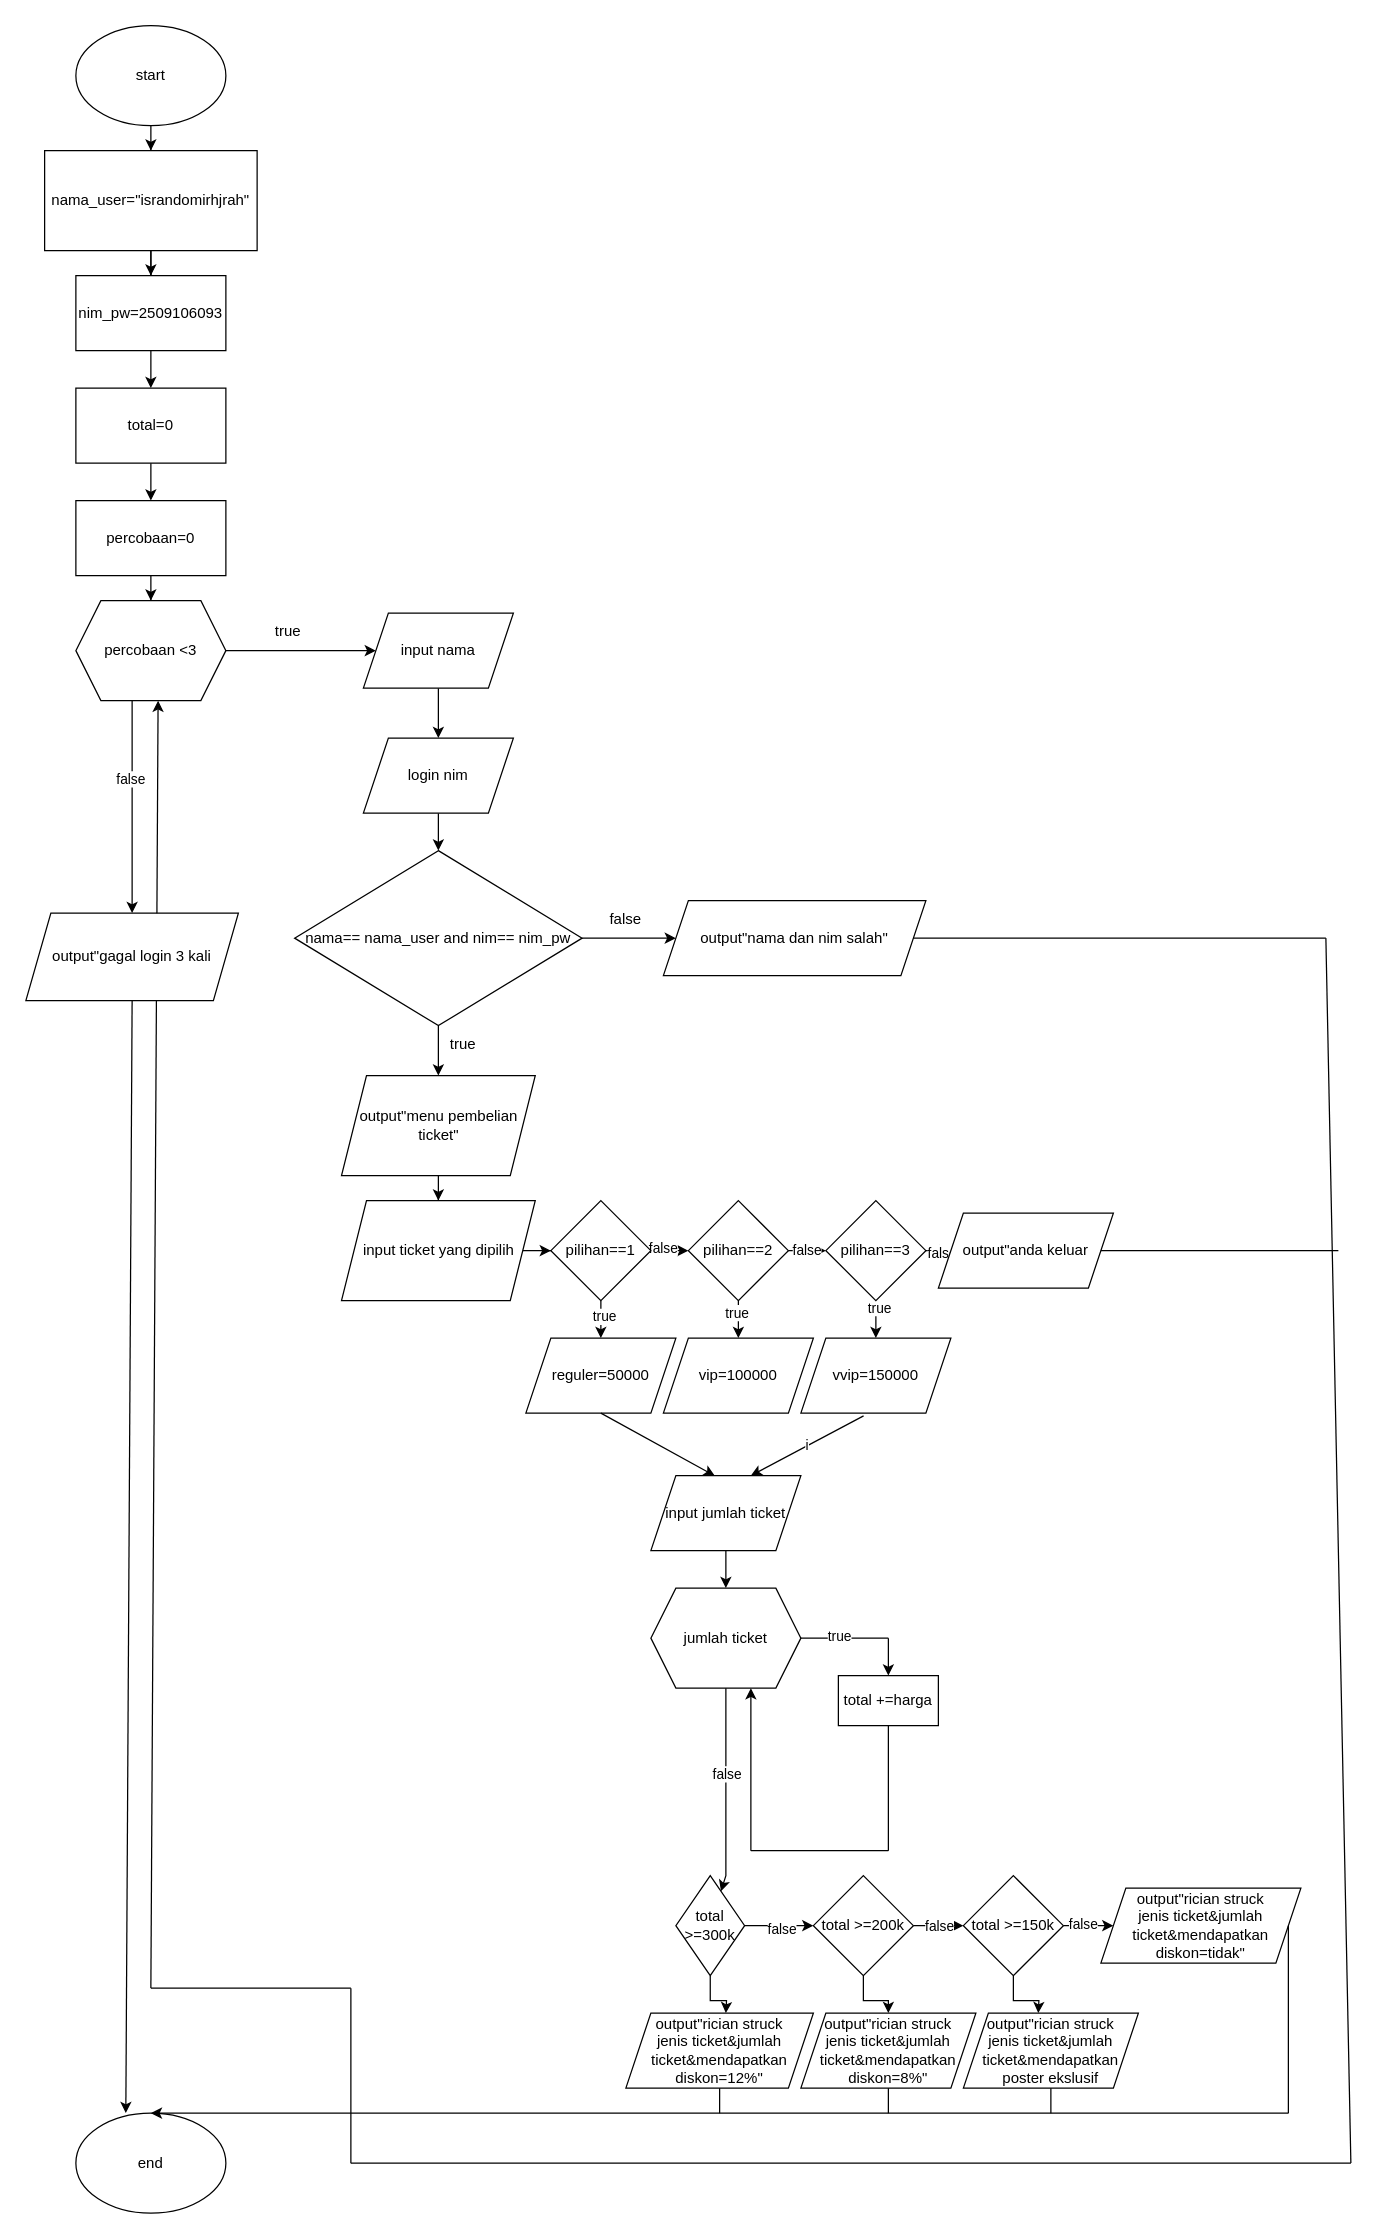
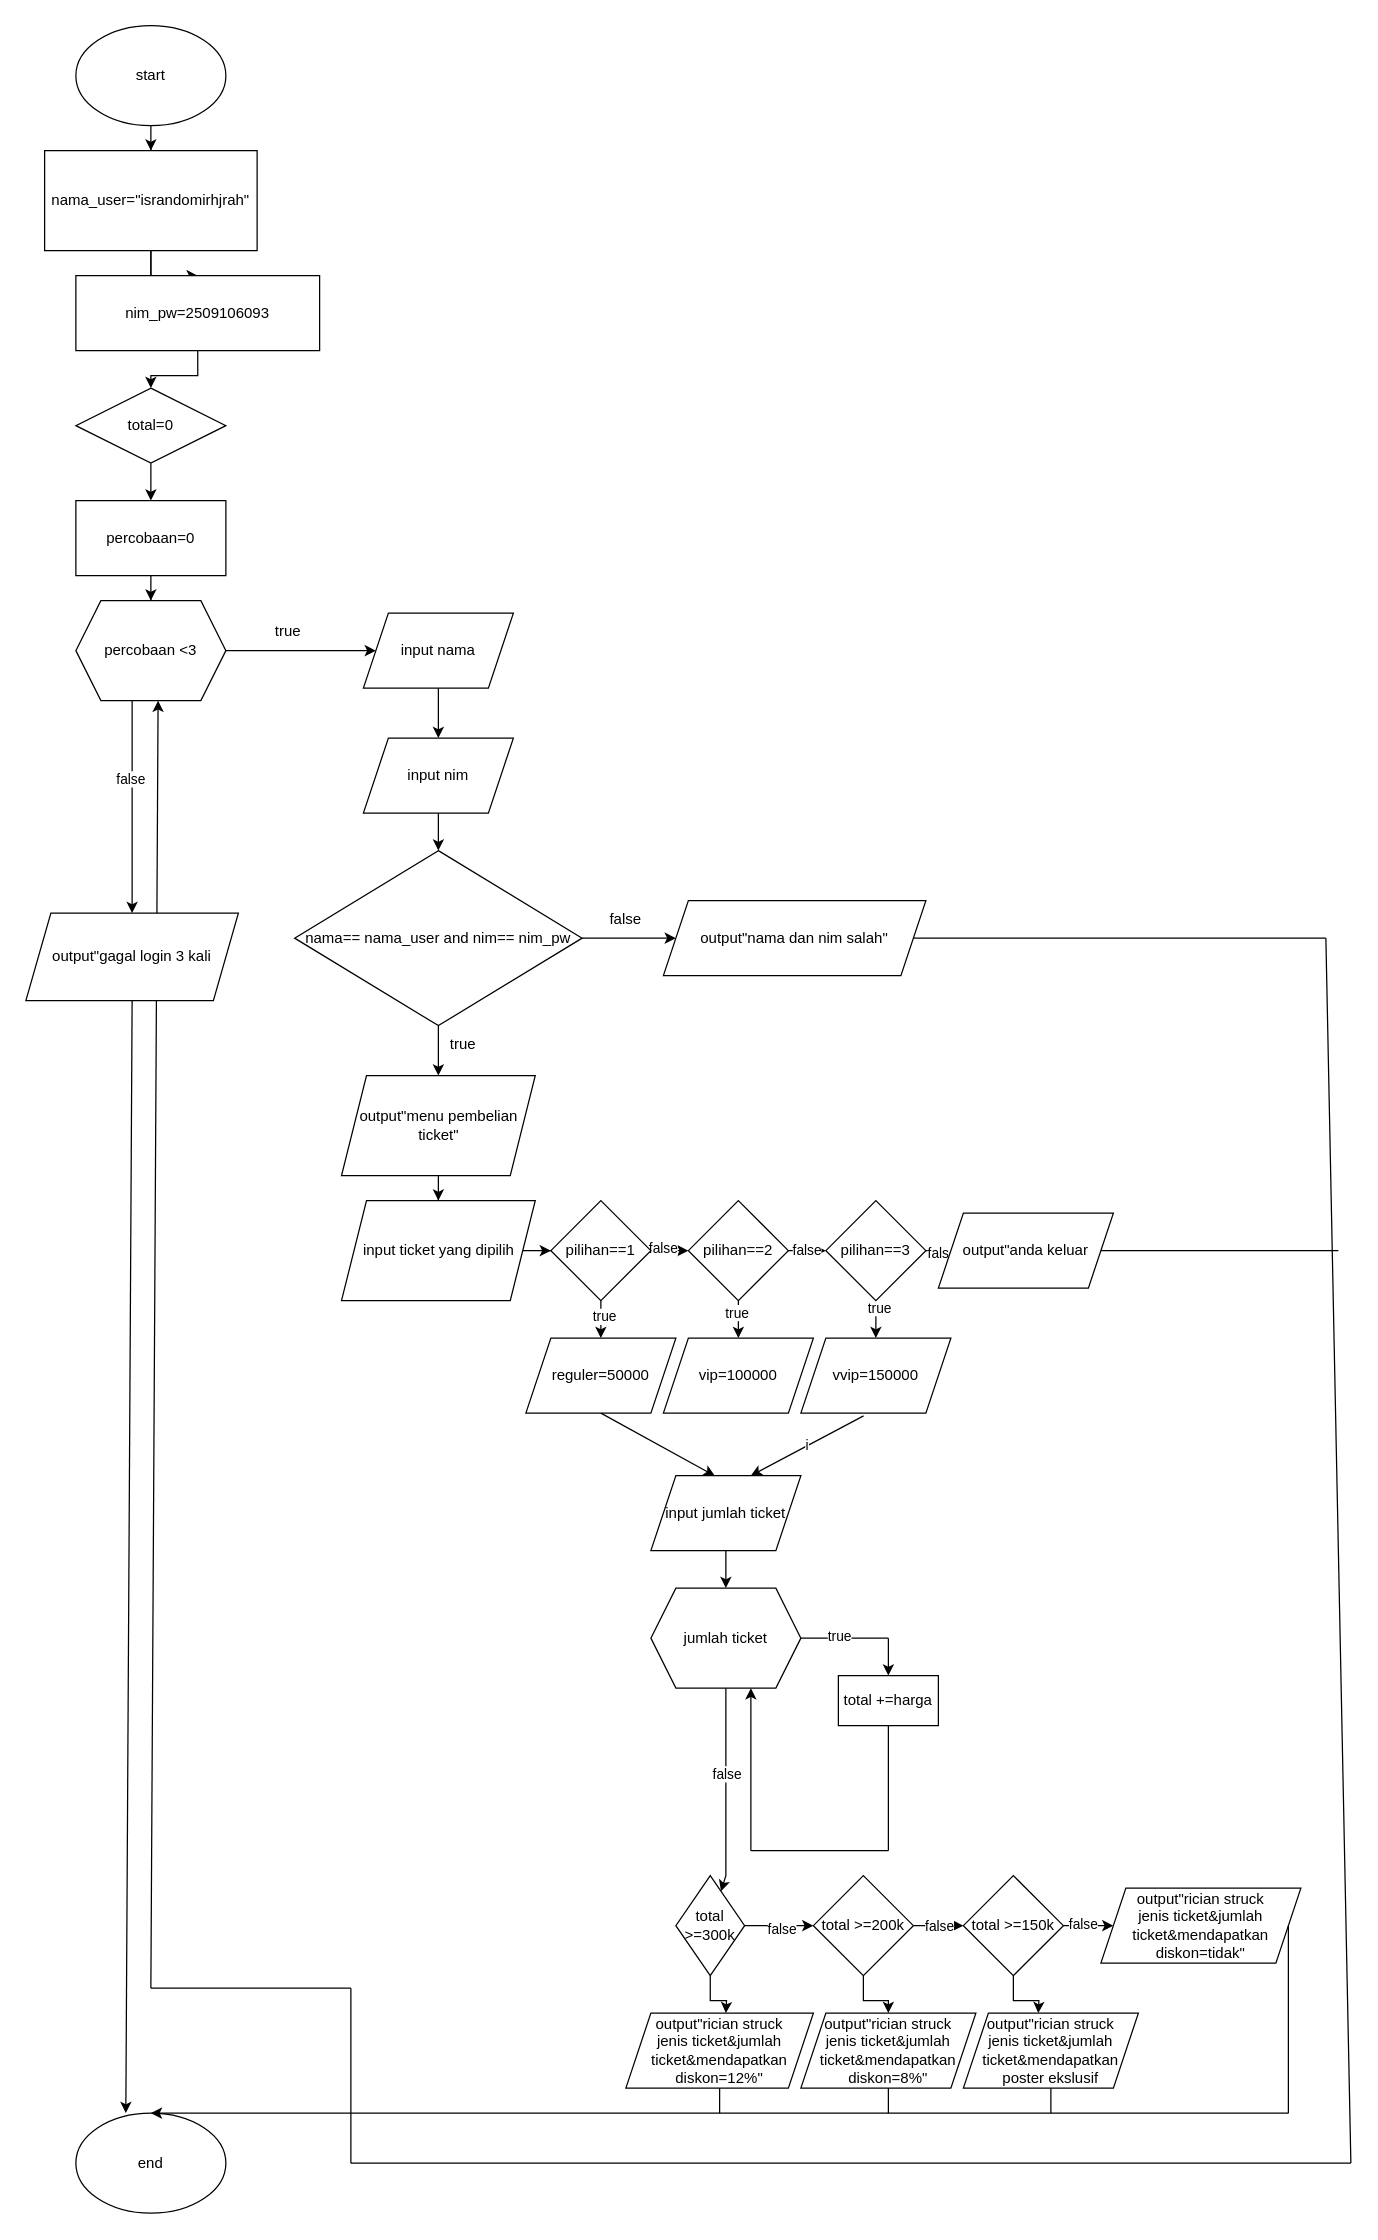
- <mxCell id="22" value="nim_pw=2509106093" style="rounded=0;whiteSpace=wrap;html=1;" vertex="1" parent="1"><mxGeometry x="60" y="220" width="120" height="60" as="geometry" /></mxCell>
+ <mxCell id="22" value="nim_pw=2509106093" style="rounded=0;whiteSpace=wrap;html=1;" vertex="1" parent="1"><mxGeometry x="60" y="220" width="195" height="60" as="geometry" /></mxCell>
- <mxCell id="7" value="total=0" style="rounded=0;whiteSpace=wrap;html=1;" vertex="1" parent="1"><mxGeometry x="60" y="310" width="120" height="60" as="geometry" /></mxCell>
+ <mxCell id="7" value="total=0" style="rhombus;whiteSpace=wrap;html=1;" vertex="1" parent="1"><mxGeometry x="60" y="310" width="120" height="60" as="geometry" /></mxCell>
- <mxCell id="15" value="login nim" style="shape=parallelogram;perimeter=parallelogramPerimeter;whiteSpace=wrap;html=1;fixedSize=1;" vertex="1" parent="1"><mxGeometry x="290" y="590" width="120" height="60" as="geometry" /></mxCell>
+ <mxCell id="15" value="input nim" style="shape=parallelogram;perimeter=parallelogramPerimeter;whiteSpace=wrap;html=1;fixedSize=1;" vertex="1" parent="1"><mxGeometry x="290" y="590" width="120" height="60" as="geometry" /></mxCell>
